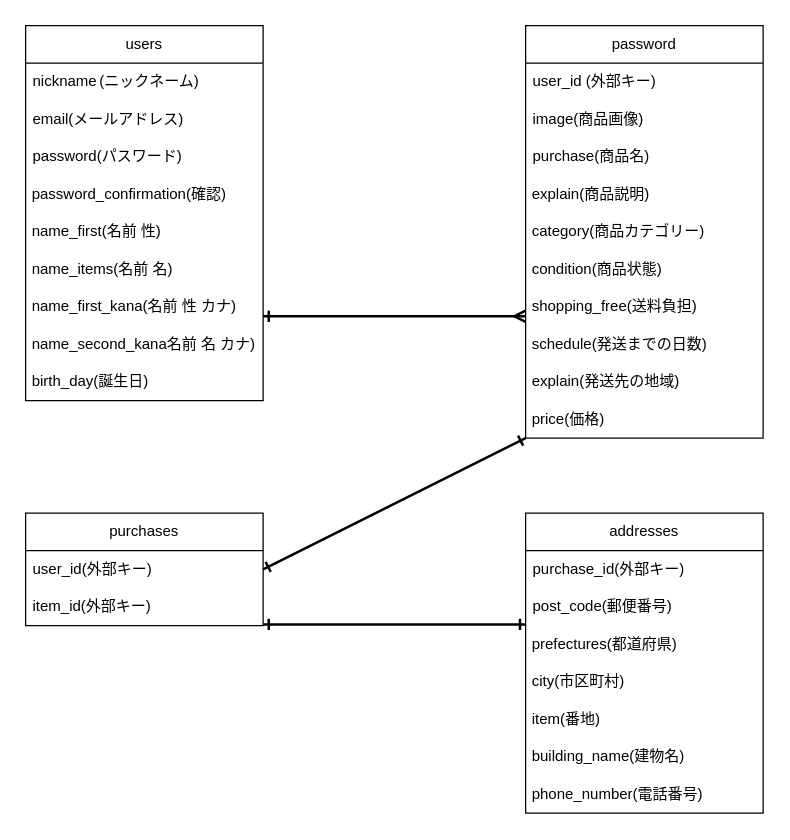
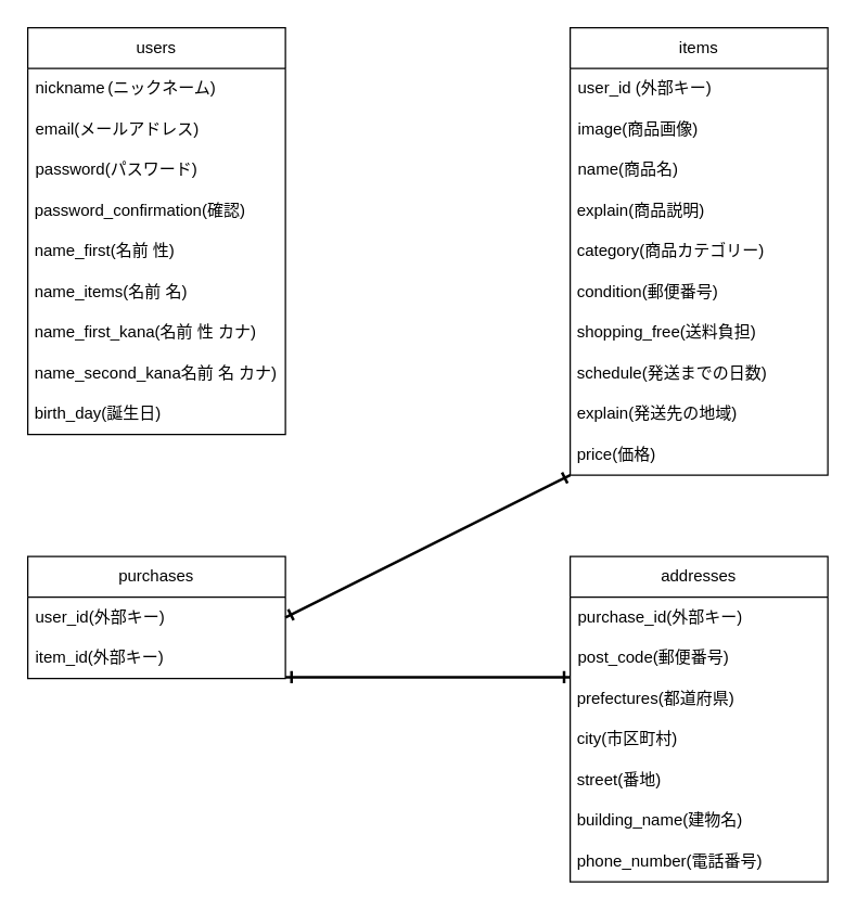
- <mxCell id="12" value="password" style="swimlane;fontStyle=0;childLayout=stackLayout;horizontal=1;startSize=30;horizontalStack=0;resizeParent=1;resizeParentMax=0;resizeLast=0;collapsible=1;marginBottom=0;whiteSpace=wrap;html=1;rounded=0;" vertex="1" parent="1"><mxGeometry x="420" y="20" width="190" height="330" as="geometry" /></mxCell>
+ <mxCell id="12" value="items" style="swimlane;fontStyle=0;childLayout=stackLayout;horizontal=1;startSize=30;horizontalStack=0;resizeParent=1;resizeParentMax=0;resizeLast=0;collapsible=1;marginBottom=0;whiteSpace=wrap;html=1;rounded=0;" vertex="1" parent="1"><mxGeometry x="420" y="20" width="190" height="330" as="geometry" /></mxCell>
- <mxCell id="15" value="purchase(商品名)" style="text;strokeColor=none;fillColor=none;align=left;verticalAlign=middle;spacingLeft=4;spacingRight=4;overflow=hidden;points=[[0,0.5],[1,0.5]];portConstraint=eastwest;rotatable=0;whiteSpace=wrap;html=1;rounded=0;" vertex="1" parent="12"><mxGeometry y="90" width="190" height="30" as="geometry" /></mxCell>
+ <mxCell id="15" value="name(商品名)" style="text;strokeColor=none;fillColor=none;align=left;verticalAlign=middle;spacingLeft=4;spacingRight=4;overflow=hidden;points=[[0,0.5],[1,0.5]];portConstraint=eastwest;rotatable=0;whiteSpace=wrap;html=1;rounded=0;" vertex="1" parent="12"><mxGeometry y="90" width="190" height="30" as="geometry" /></mxCell>
- <mxCell id="18" value="&amp;nbsp;condition(商品状態)" style="text;html=1;strokeColor=none;fillColor=none;align=left;verticalAlign=middle;whiteSpace=wrap;rounded=0;" vertex="1" parent="12"><mxGeometry y="180" width="190" height="30" as="geometry" /></mxCell>
+ <mxCell id="18" value="&amp;nbsp;condition(郵便番号)" style="text;html=1;strokeColor=none;fillColor=none;align=left;verticalAlign=middle;whiteSpace=wrap;rounded=0;" vertex="1" parent="12"><mxGeometry y="180" width="190" height="30" as="geometry" /></mxCell>
- <mxCell id="34" style="edgeStyle=none;html=1;exitX=0;exitY=0.75;exitDx=0;exitDy=0;strokeColor=default;startArrow=ERmany;startFill=0;endArrow=ERone;endFill=0;strokeWidth=2;entryX=1;entryY=0.75;entryDx=0;entryDy=0;rounded=0;" edge="1" parent="1" source="19" target="9"><mxGeometry relative="1" as="geometry"><mxPoint x="210" y="320" as="targetPoint" /></mxGeometry></mxCell>
- <mxCell id="31" value="&amp;nbsp;item(番地)" style="text;html=1;strokeColor=none;fillColor=none;align=left;verticalAlign=middle;whiteSpace=wrap;rounded=0;" vertex="1" parent="26"><mxGeometry y="150" width="190" height="30" as="geometry" /></mxCell>
+ <mxCell id="31" value="&amp;nbsp;street(番地)" style="text;html=1;strokeColor=none;fillColor=none;align=left;verticalAlign=middle;whiteSpace=wrap;rounded=0;" vertex="1" parent="26"><mxGeometry y="150" width="190" height="30" as="geometry" /></mxCell>
